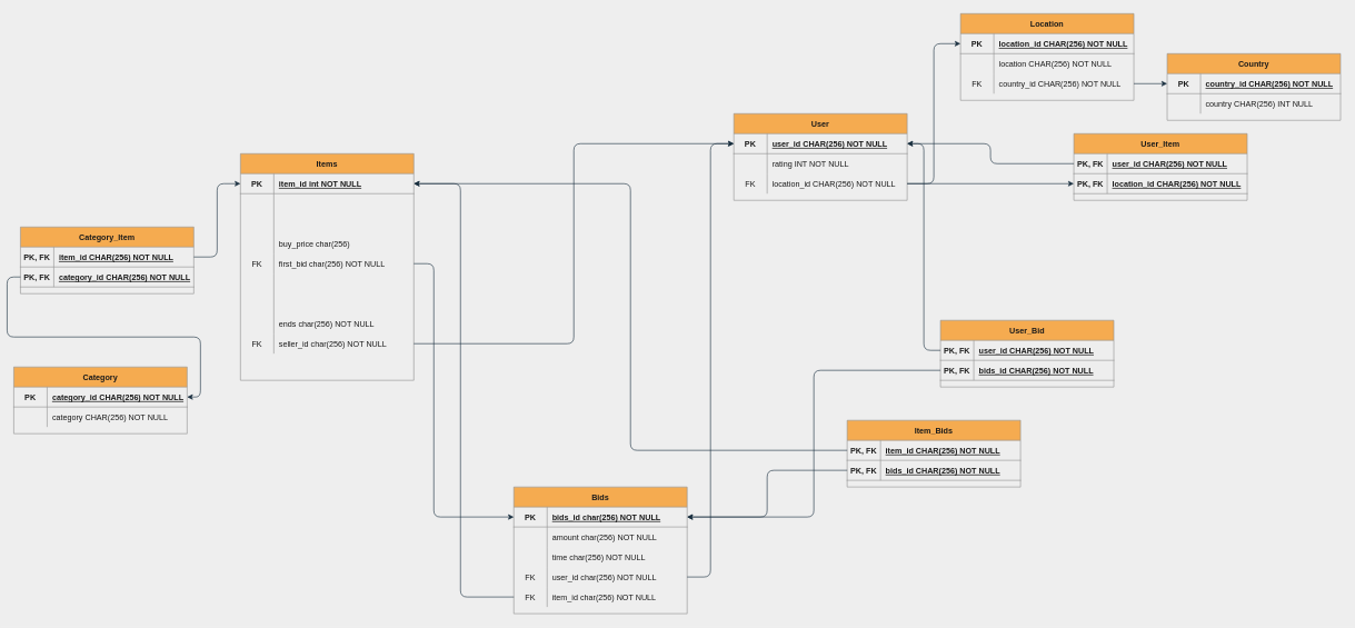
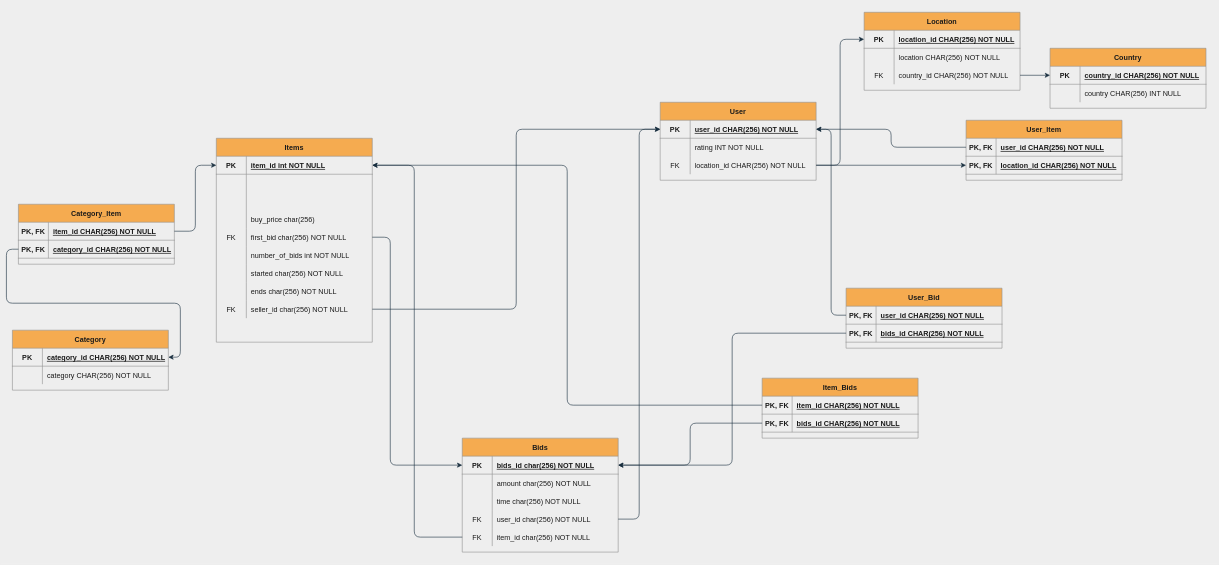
+ <mxCell id="59" value="number_of_bids int NOT NULL" style="shape=partialRectangle;overflow=hidden;connectable=0;fillColor=none;top=0;left=0;bottom=0;right=0;align=left;spacingLeft=6;strokeColor=#909090;fontColor=#1A1A1A;" vertex="1" parent="57"><mxGeometry x="50" width="210" height="30" as="geometry"><mxRectangle width="210" height="30" as="alternateBounds" /></mxGeometry></mxCell>
+ <mxCell id="62" value="started char(256) NOT NULL" style="shape=partialRectangle;overflow=hidden;connectable=0;fillColor=none;top=0;left=0;bottom=0;right=0;align=left;spacingLeft=6;strokeColor=#909090;fontColor=#1A1A1A;" vertex="1" parent="60"><mxGeometry x="50" width="210" height="30" as="geometry"><mxRectangle width="210" height="30" as="alternateBounds" /></mxGeometry></mxCell>
